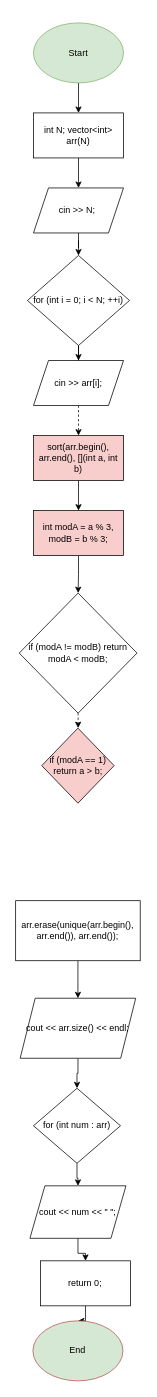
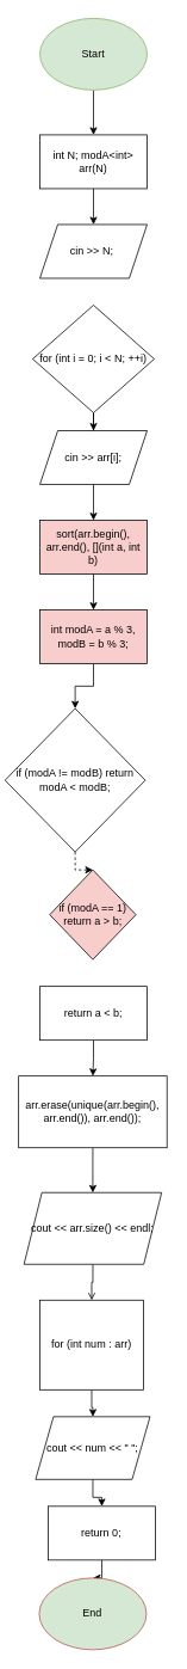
- <mxCell id="3" value="Start" style="ellipse;whiteSpace=wrap;html=1;fillColor=#d5e8d4;strokeColor=#82b366;" vertex="1" parent="1"><mxGeometry x="44" y="30" width="120" height="80" as="geometry" /></mxCell>
+ <mxCell id="3" value="Start" style="ellipse;whiteSpace=wrap;html=1;fillColor=#d5e8d4;strokeColor=#82b366;" vertex="1" parent="1"><mxGeometry x="44" width="120" height="80" as="geometry" y="20" /></mxCell>
- <mxCell id="13" value="int N; vector&amp;lt;int&amp;gt; arr(N)" style="rounded=0;whiteSpace=wrap;html=1;direction=west;" vertex="1" parent="1"><mxGeometry x="44" y="150" width="120" height="60" as="geometry" /></mxCell>
+ <mxCell id="13" value="int N; modA&amp;lt;int&amp;gt; arr(N)" style="rounded=0;whiteSpace=wrap;html=1;direction=west;" vertex="1" parent="1"><mxGeometry x="44" y="150" width="120" height="60" as="geometry" /></mxCell>
- <mxCell id="4" style="edgeStyle=orthogonalEdgeStyle;rounded=0;orthogonalLoop=1;jettySize=auto;html=1;entryX=0.5;entryY=0;entryDx=0;entryDy=0;" edge="1" parent="1" source="5" target="7"><mxGeometry relative="1" as="geometry" /></mxCell>
- <mxCell id="8" style="edgeStyle=orthogonalEdgeStyle;rounded=0;orthogonalLoop=1;jettySize=auto;html=1;dashed=1;" edge="1" parent="1" source="9" target="11"><mxGeometry relative="1" as="geometry"><mxPoint x="104" y="590" as="targetPoint" /></mxGeometry></mxCell>
+ <mxCell id="8" style="edgeStyle=orthogonalEdgeStyle;rounded=0;orthogonalLoop=1;jettySize=auto;html=1;" edge="1" parent="1" source="9" target="11"><mxGeometry relative="1" as="geometry"><mxPoint x="104" y="590" as="targetPoint" /></mxGeometry></mxCell>
- <mxCell id="17" value="if (modA != modB) return modA &lt; modB;" style="rhombus;whiteSpace=wrap;html=1;" vertex="1" parent="1"><mxGeometry x="25" y="790" width="157" height="160" as="geometry" /></mxCell>
+ <mxCell id="17" value="if (modA != modB) return modA &lt; modB;" style="rhombus;whiteSpace=wrap;html=1;" vertex="1" parent="1"><mxGeometry x="5" y="790" width="157" height="160" as="geometry" /></mxCell>
+ <mxCell id="20" value="return a &lt; b;" style="rounded=0;whiteSpace=wrap;html=1;" vertex="1" parent="1"><mxGeometry x="44" y="1100" width="120" height="60" as="geometry" /></mxCell>
+ <mxCell id="19" style="edgeStyle=orthogonalEdgeStyle;rounded=0;orthogonalLoop=1;jettySize=auto;html=1;" edge="1" parent="1" source="20" target="22"><mxGeometry relative="1" as="geometry"><mxPoint x="104" y="1210" as="targetPoint" /></mxGeometry></mxCell>
- <mxCell id="23" style="edgeStyle=orthogonalEdgeStyle;rounded=0;orthogonalLoop=1;jettySize=auto;html=1;" edge="1" parent="1" source="24" target="26"><mxGeometry relative="1" as="geometry"><mxPoint x="103.25" y="1450" as="targetPoint" /></mxGeometry></mxCell>
+ <mxCell id="23" style="edgeStyle=orthogonalEdgeStyle;rounded=0;orthogonalLoop=1;jettySize=auto;html=1;endArrow=open;" edge="1" parent="1" source="24" target="26"><mxGeometry relative="1" as="geometry"><mxPoint x="103.25" y="1450" as="targetPoint" /></mxGeometry></mxCell>
- <mxCell id="26" value="for (int num : arr)" style="rhombus;whiteSpace=wrap;html=1;" vertex="1" parent="1"><mxGeometry x="44" y="1450" width="116" height="100" as="geometry" /></mxCell>
+ <mxCell id="26" value="for (int num : arr)" style="whiteSpace=wrap;html=1;rounded=0;" vertex="1" parent="1"><mxGeometry x="44" y="1450" width="116" height="100" as="geometry" /></mxCell>
